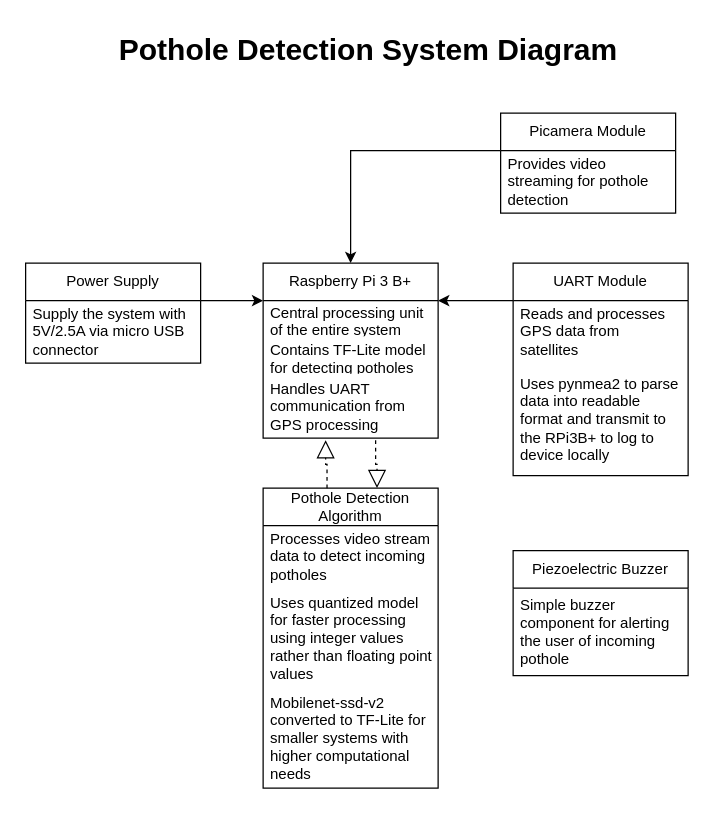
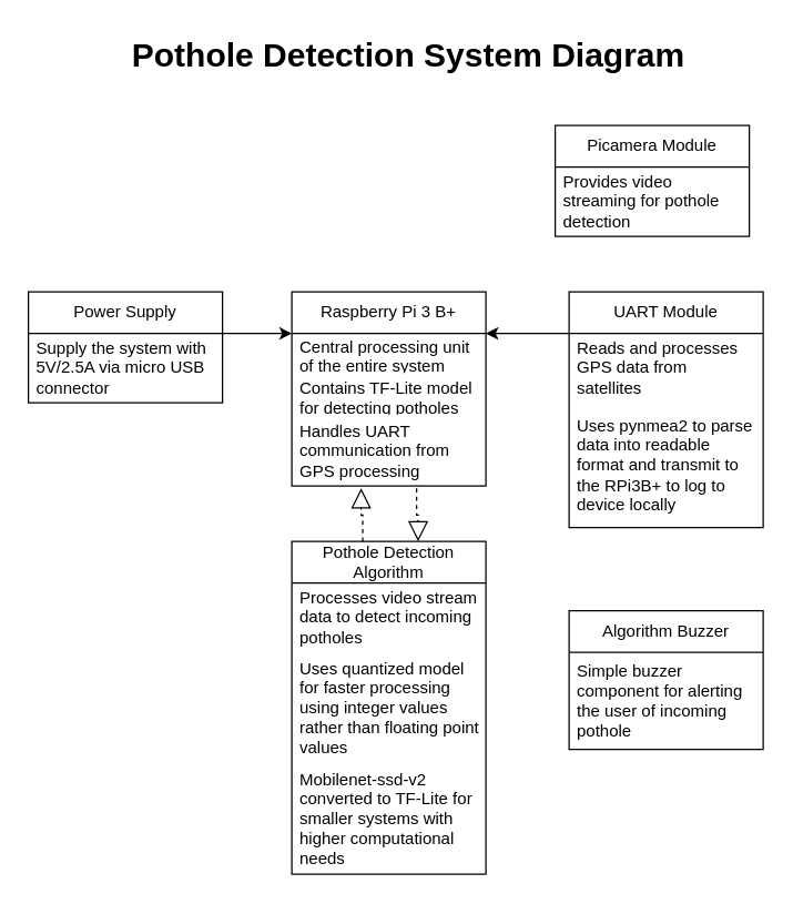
- <mxCell id="13" value="" style="edgeStyle=orthogonalEdgeStyle;rounded=0;orthogonalLoop=1;jettySize=auto;html=1;entryX=0.5;entryY=0;entryDx=0;entryDy=0;" edge="1" parent="1" source="14" target="3"><mxGeometry relative="1" as="geometry"><mxPoint x="250" y="130" as="targetPoint" /><Array as="points"><mxPoint y="120" x="280" /></Array></mxGeometry></mxCell>
- <mxCell id="11" value="Piezoelectric Buzzer" style="swimlane;fontStyle=0;childLayout=stackLayout;horizontal=1;startSize=30;horizontalStack=0;resizeParent=1;resizeParentMax=0;resizeLast=0;collapsible=1;marginBottom=0;whiteSpace=wrap;html=1;" vertex="1" parent="1"><mxGeometry x="410" y="440" width="140" height="100" as="geometry" /></mxCell>
+ <mxCell id="11" value="Algorithm Buzzer" style="swimlane;fontStyle=0;childLayout=stackLayout;horizontal=1;startSize=30;horizontalStack=0;resizeParent=1;resizeParentMax=0;resizeLast=0;collapsible=1;marginBottom=0;whiteSpace=wrap;html=1;" vertex="1" parent="1"><mxGeometry x="410" y="440" width="140" height="100" as="geometry" /></mxCell>
